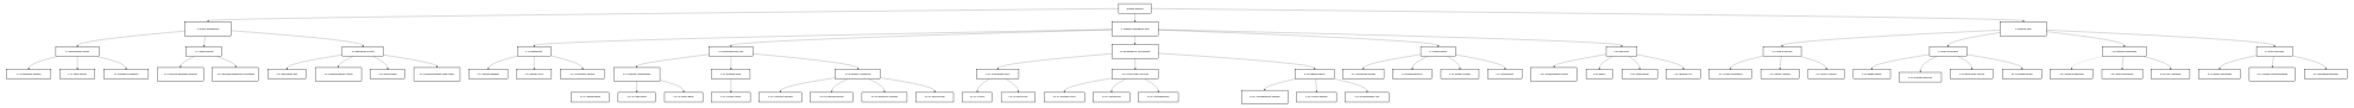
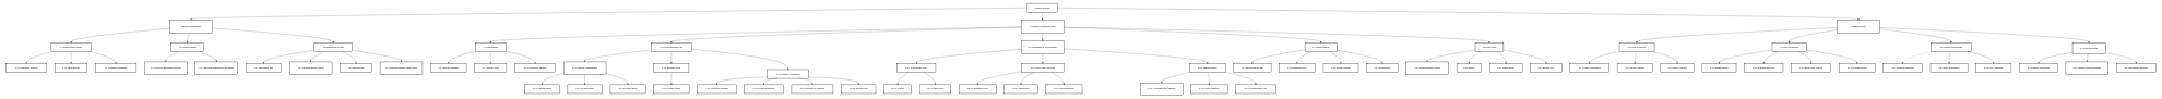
- <mxCell id="59" value="3.4 Piano Operativo" style="whiteSpace=wrap;strokeWidth=2;" vertex="1" parent="1"><mxGeometry x="12665" y="264" width="201" height="54" as="geometry" /></mxCell>
+ <mxCell id="59" value="3.4 Piano Operativo" style="whiteSpace=wrap;strokeWidth=2;" vertex="1" parent="1"><mxGeometry x="12665" y="264" width="201" height="65" as="geometry" /></mxCell>
- <mxCell id="28" value="2.2.3 Gestione Allenamenti" style="whiteSpace=wrap;strokeWidth=2;" vertex="1" parent="1"><mxGeometry x="4678" y="392" width="255" height="54" as="geometry" /></mxCell>
+ <mxCell id="28" value="2.2.3 Gestione Allenamenti" style="whiteSpace=wrap;strokeWidth=2;" vertex="1" parent="1"><mxGeometry x="4678" y="427" width="255" height="54" as="geometry" /></mxCell>
- <mxCell id="64" value="3.2.2 Proiezioni Revenue" style="whiteSpace=wrap;strokeWidth=2;" vertex="1" parent="1"><mxGeometry x="10657" y="407" width="237" height="54" as="geometry" /></mxCell>
+ <mxCell id="64" value="3.2.2 Proiezioni Revenue" style="whiteSpace=wrap;strokeWidth=2;" vertex="1" parent="1"><mxGeometry x="10657" y="392" width="237" height="54" as="geometry" /></mxCell>
+ <mxCell id="99" value="" style="curved=1;startArrow=none;endArrow=block;exitX=0;exitY=0.91;entryX=0.5;entryY=0;rounded=0;" edge="1" parent="1" source="26" target="29"><mxGeometry relative="1" as="geometry"><Array as="points"><mxPoint x="3301" y="483" /></Array></mxGeometry></mxCell>
